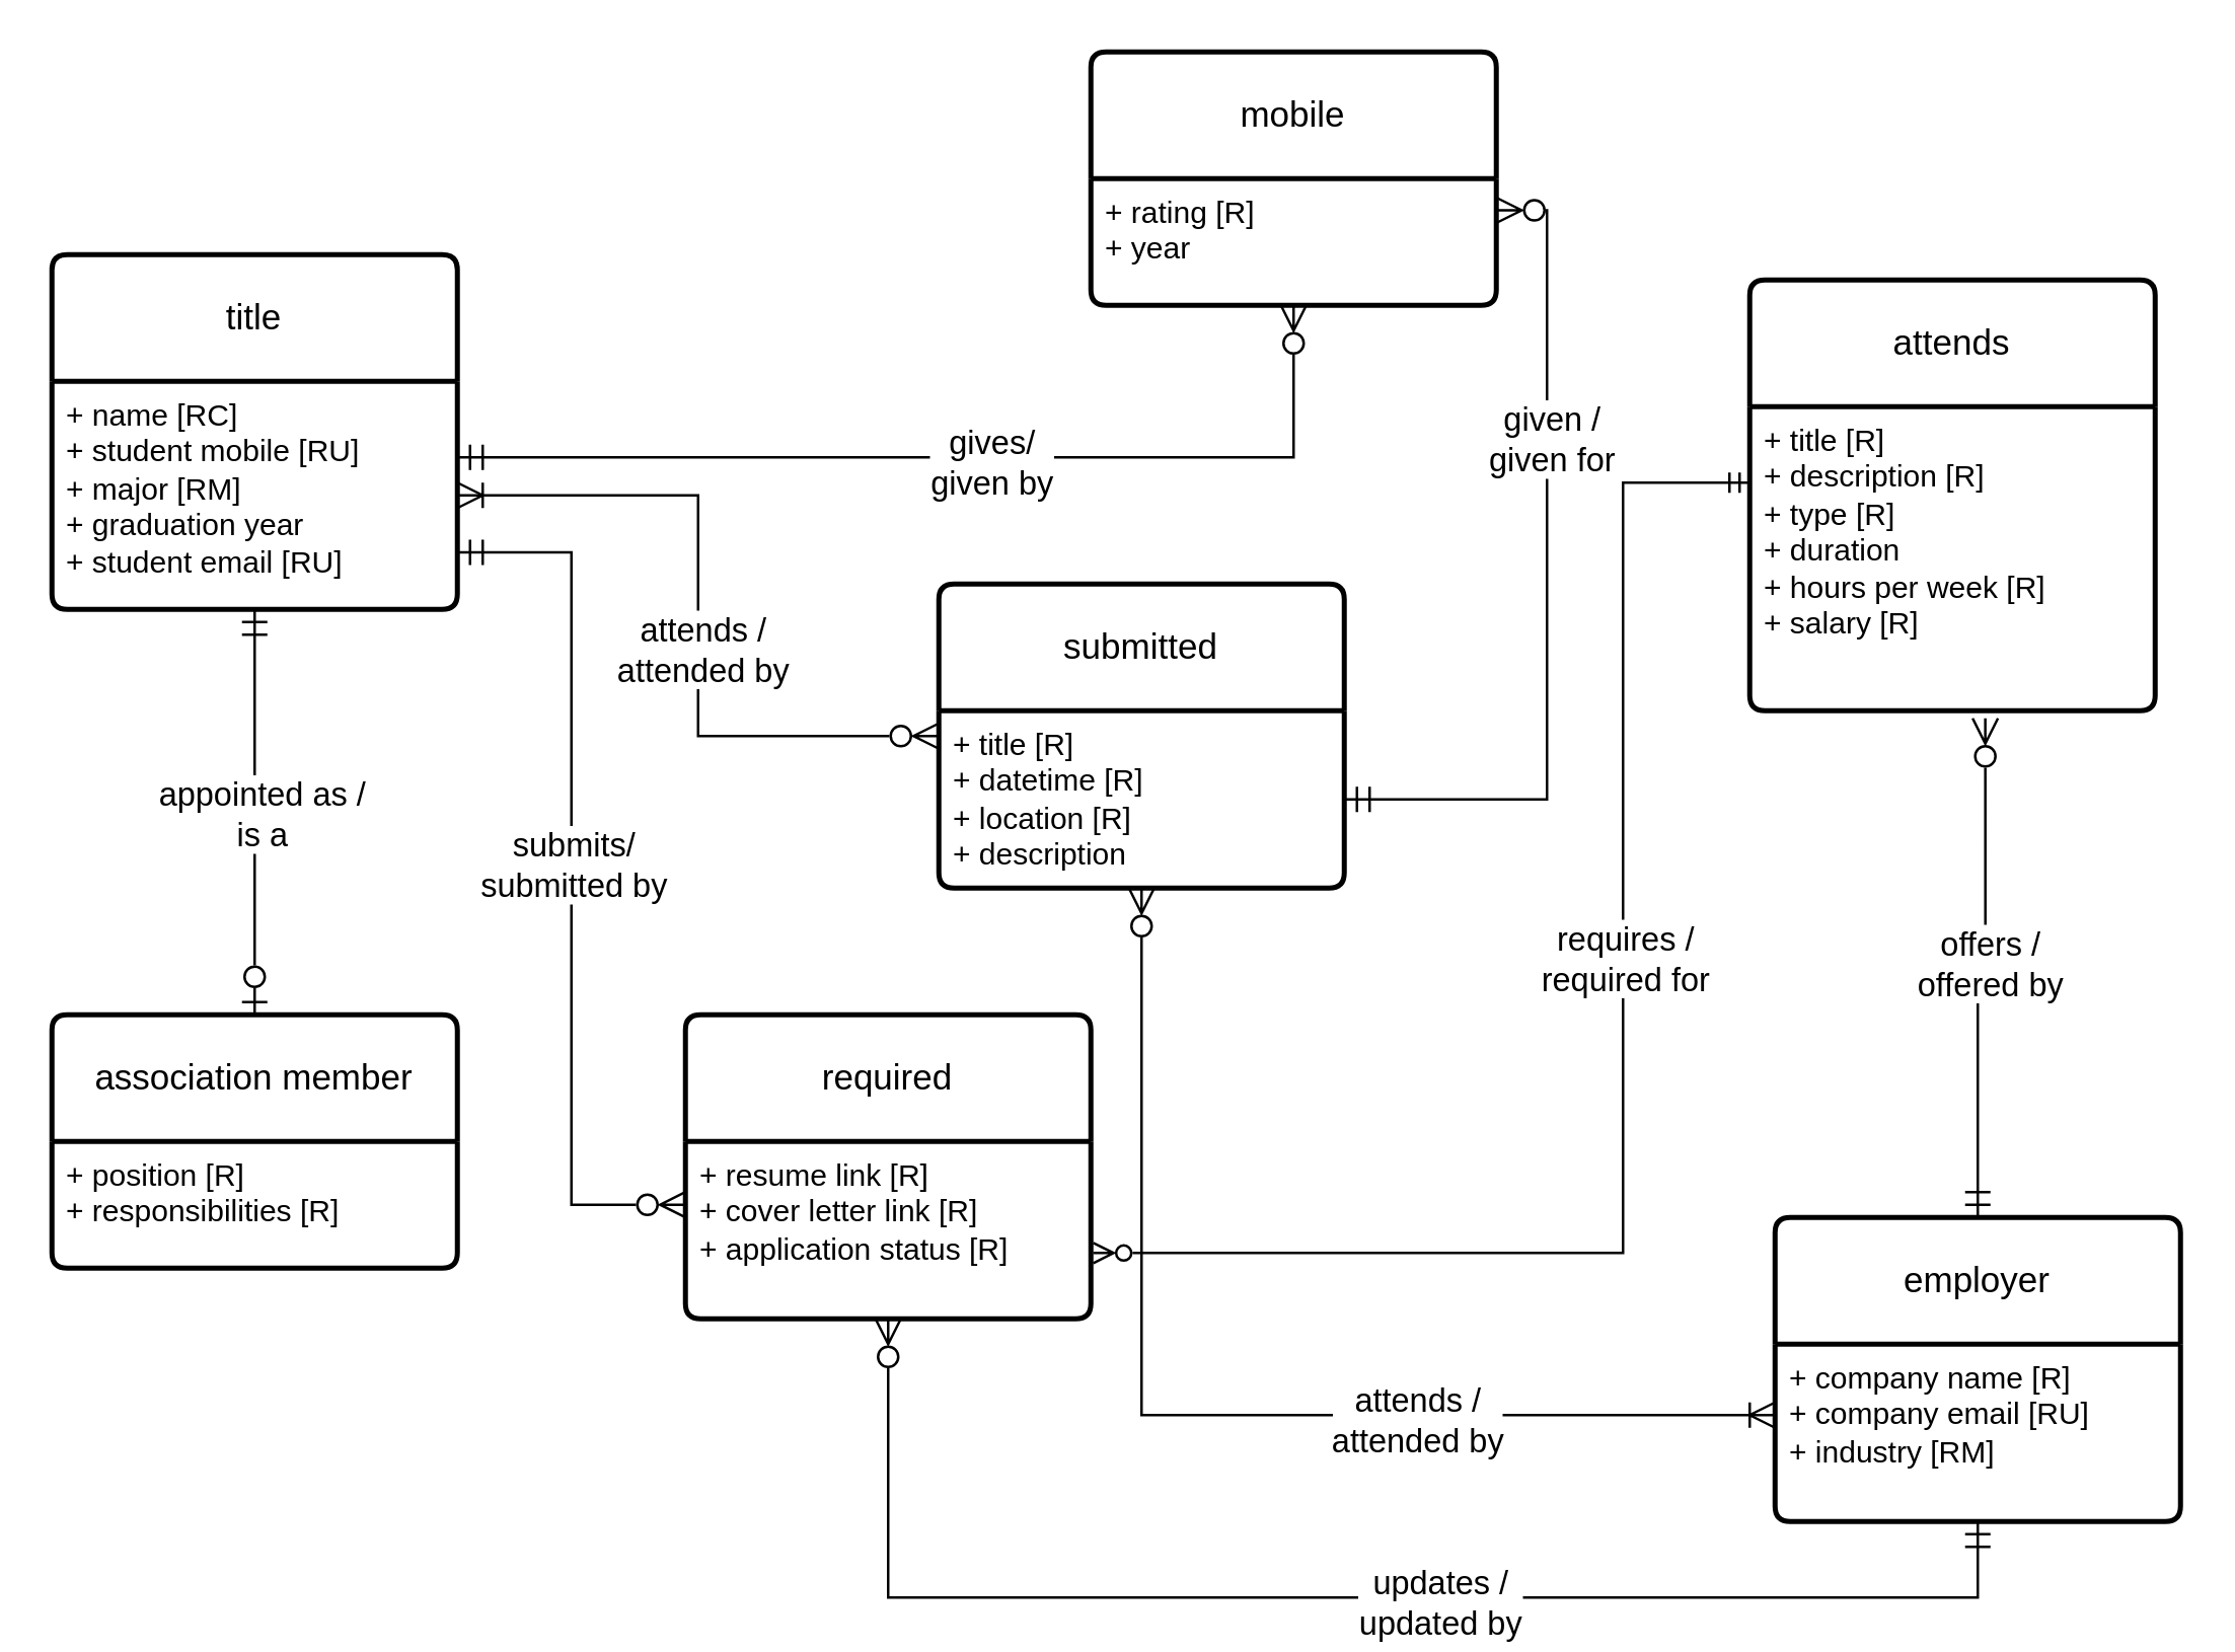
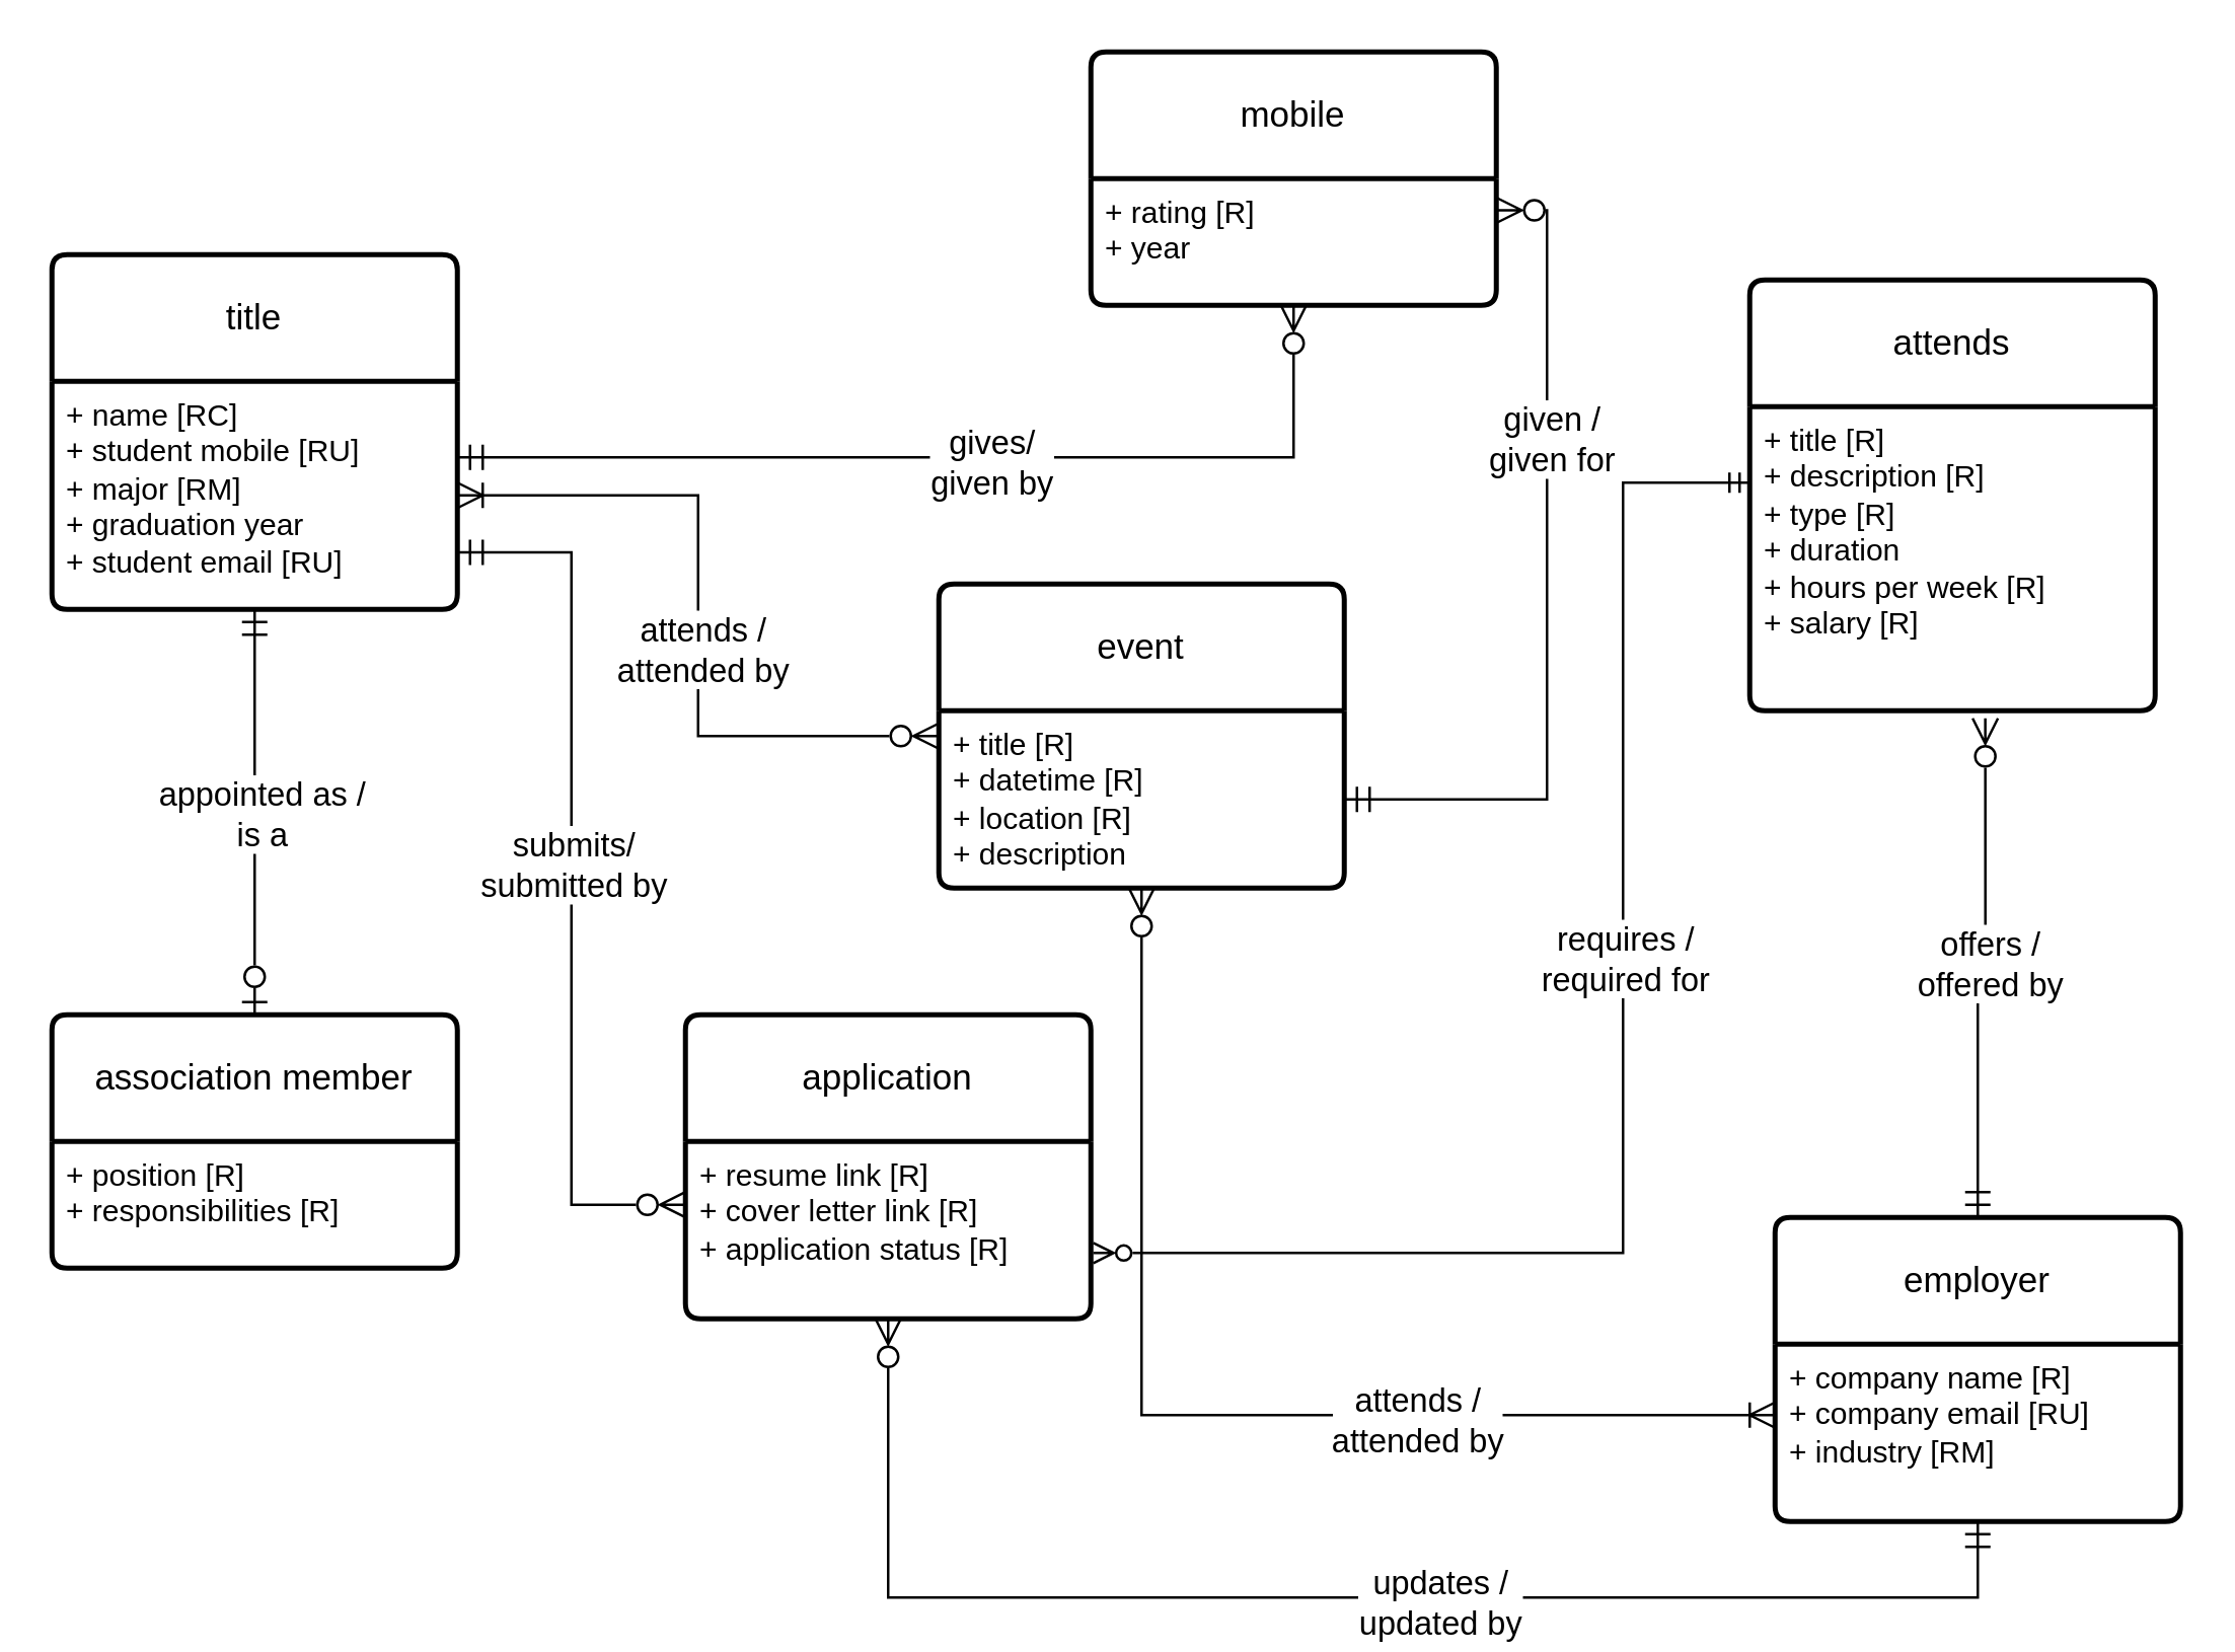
- <mxCell id="12" value="submitted" style="swimlane;childLayout=stackLayout;horizontal=1;startSize=50;horizontalStack=0;rounded=1;fontSize=14;fontStyle=0;strokeWidth=2;resizeParent=0;resizeLast=1;shadow=0;dashed=0;align=center;arcSize=4;whiteSpace=wrap;html=1;" parent="1" vertex="1"><mxGeometry x="370" y="230" width="160" height="120" as="geometry" /></mxCell>
+ <mxCell id="12" value="event" style="swimlane;childLayout=stackLayout;horizontal=1;startSize=50;horizontalStack=0;rounded=1;fontSize=14;fontStyle=0;strokeWidth=2;resizeParent=0;resizeLast=1;shadow=0;dashed=0;align=center;arcSize=4;whiteSpace=wrap;html=1;" parent="1" vertex="1"><mxGeometry x="370" y="230" width="160" height="120" as="geometry" /></mxCell>
- <mxCell id="10" value="required" style="swimlane;childLayout=stackLayout;horizontal=1;startSize=50;horizontalStack=0;rounded=1;fontSize=14;fontStyle=0;strokeWidth=2;resizeParent=0;resizeLast=1;shadow=0;dashed=0;align=center;arcSize=4;whiteSpace=wrap;html=1;" parent="1" vertex="1"><mxGeometry x="270" y="400" width="160" height="120" as="geometry" /></mxCell>
+ <mxCell id="10" value="application" style="swimlane;childLayout=stackLayout;horizontal=1;startSize=50;horizontalStack=0;rounded=1;fontSize=14;fontStyle=0;strokeWidth=2;resizeParent=0;resizeLast=1;shadow=0;dashed=0;align=center;arcSize=4;whiteSpace=wrap;html=1;" parent="1" vertex="1"><mxGeometry x="270" y="400" width="160" height="120" as="geometry" /></mxCell>
